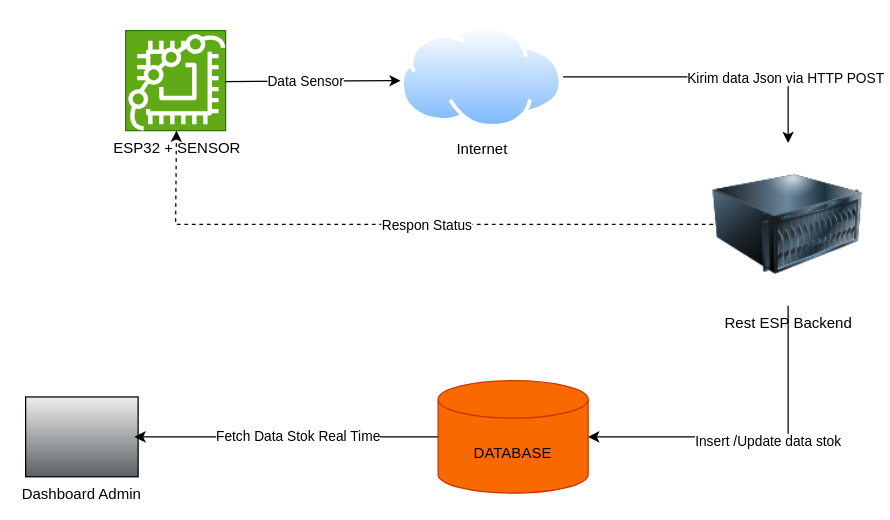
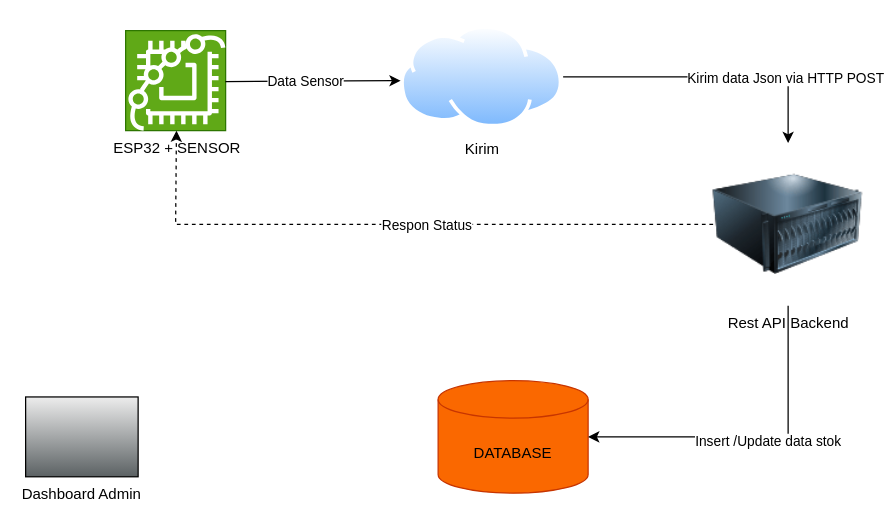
- <mxCell id="4" value="Internet" style="image;aspect=fixed;perimeter=ellipsePerimeter;html=1;align=center;shadow=0;dashed=0;spacingTop=3;image=img/lib/active_directory/internet_cloud.svg;" vertex="1" parent="1"><mxGeometry x="320" y="20.1" width="130" height="81.9" as="geometry" /></mxCell>
+ <mxCell id="4" value="Kirim" style="image;aspect=fixed;perimeter=ellipsePerimeter;html=1;align=center;shadow=0;dashed=0;spacingTop=3;image=img/lib/active_directory/internet_cloud.svg;" vertex="1" parent="1"><mxGeometry x="320" y="20.1" width="130" height="81.9" as="geometry" /></mxCell>
- <mxCell id="5" value="Rest ESP Backend" style="image;html=1;image=img/lib/clip_art/computers/Server_128x128.png" vertex="1" parent="1"><mxGeometry x="570" y="114" width="120" height="130" as="geometry" /></mxCell>
+ <mxCell id="5" value="Rest API Backend" style="image;html=1;image=img/lib/clip_art/computers/Server_128x128.png" vertex="1" parent="1"><mxGeometry x="570" y="114" width="120" height="130" as="geometry" /></mxCell>
- <mxCell id="14" value="" style="endArrow=classic;html=1;rounded=0;exitX=0;exitY=0.5;exitDx=0;exitDy=0;exitPerimeter=0;entryX=0.967;entryY=0.5;entryDx=0;entryDy=0;entryPerimeter=0;" edge="1" parent="1" source="6" target="7"><mxGeometry width="50" height="50" relative="1" as="geometry"><mxPoint x="150" y="304" as="sourcePoint" /><mxPoint x="200" y="254" as="targetPoint" /></mxGeometry></mxCell>
- <mxCell id="15" value="Fetch Data Stok Real Time" style="edgeLabel;html=1;align=center;verticalAlign=middle;resizable=0;points=[];" vertex="1" connectable="0" parent="14"><mxGeometry x="-0.067" relative="1" as="geometry"><mxPoint as="offset" /></mxGeometry></mxCell>
